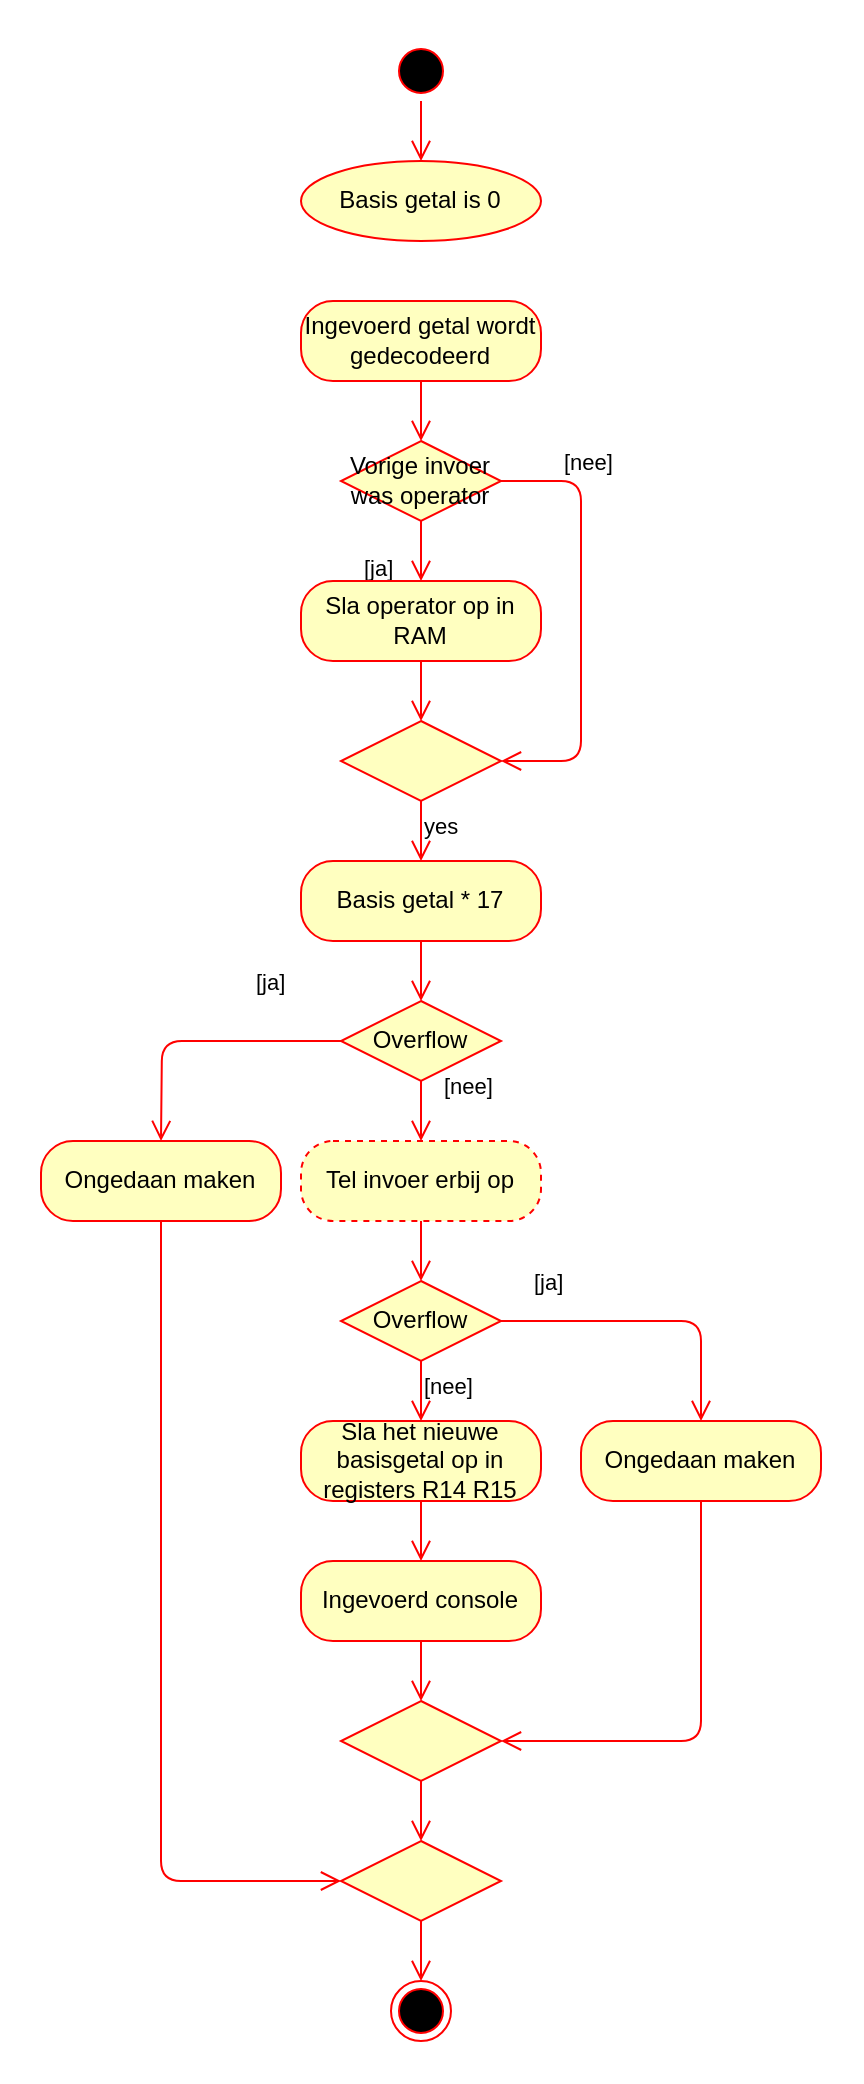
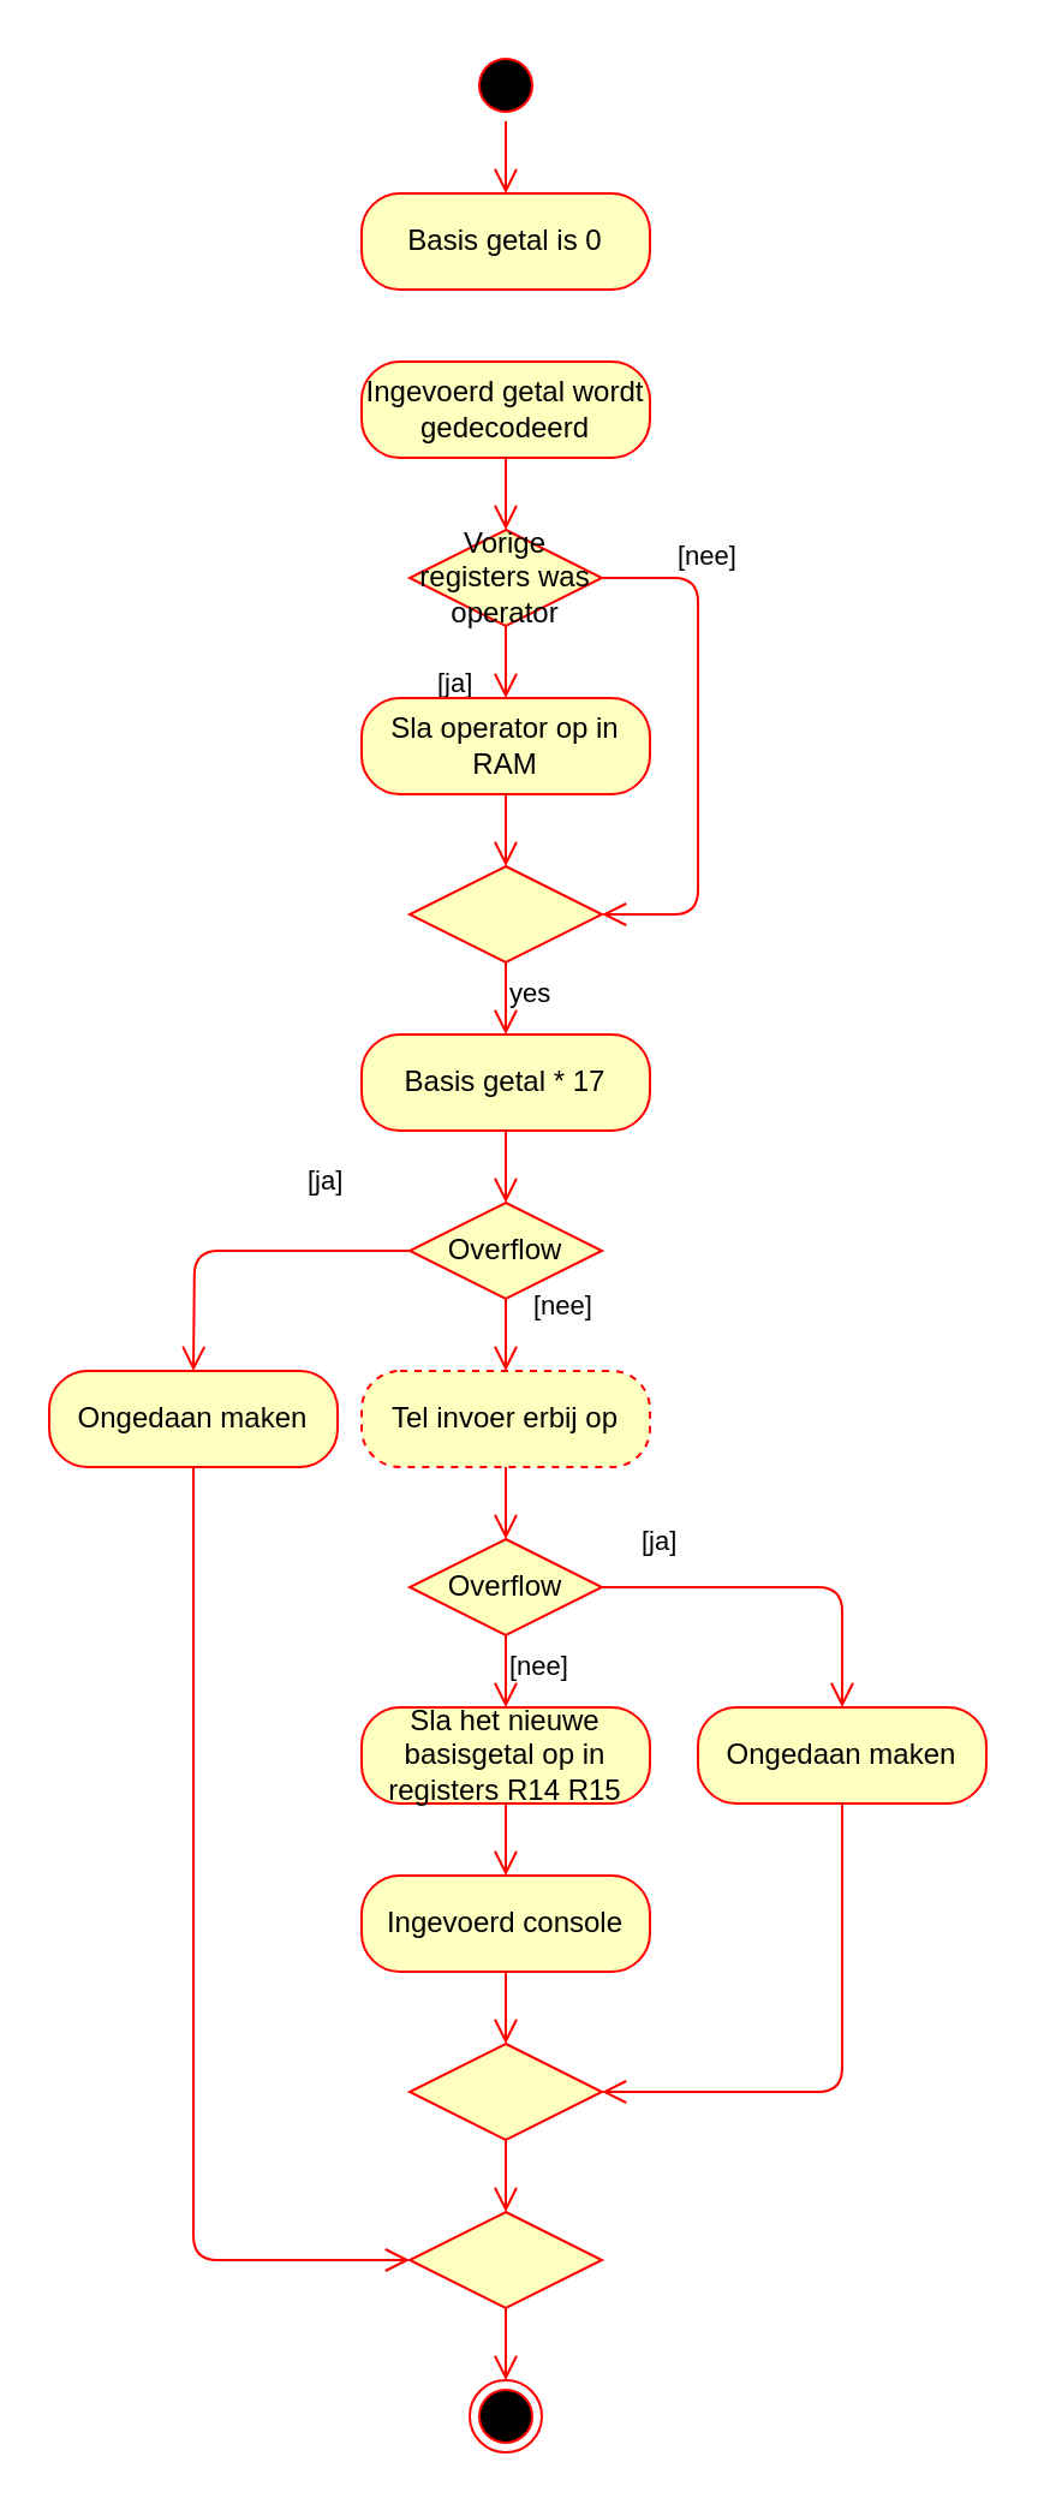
- <mxCell id="4" value="Basis getal is 0" style="ellipse;whiteSpace=wrap;html=1;arcSize=40;fontColor=#000000;fillColor=#ffffc0;strokeColor=#ff0000;" vertex="1" parent="1"><mxGeometry x="150" y="80" width="120" height="40" as="geometry" /></mxCell>
+ <mxCell id="4" value="Basis getal is 0" style="rounded=1;whiteSpace=wrap;html=1;arcSize=40;fontColor=#000000;fillColor=#ffffc0;strokeColor=#ff0000;" vertex="1" parent="1"><mxGeometry x="150" y="80" width="120" height="40" as="geometry" /></mxCell>
- <mxCell id="23" value="Vorige invoer was operator" style="rhombus;whiteSpace=wrap;html=1;fillColor=#ffffc0;strokeColor=#ff0000;" vertex="1" parent="1"><mxGeometry x="170" y="220" width="80" height="40" as="geometry" /></mxCell>
+ <mxCell id="23" value="Vorige registers was operator" style="rhombus;whiteSpace=wrap;html=1;fillColor=#ffffc0;strokeColor=#ff0000;" vertex="1" parent="1"><mxGeometry x="170" y="220" width="80" height="40" as="geometry" /></mxCell>
